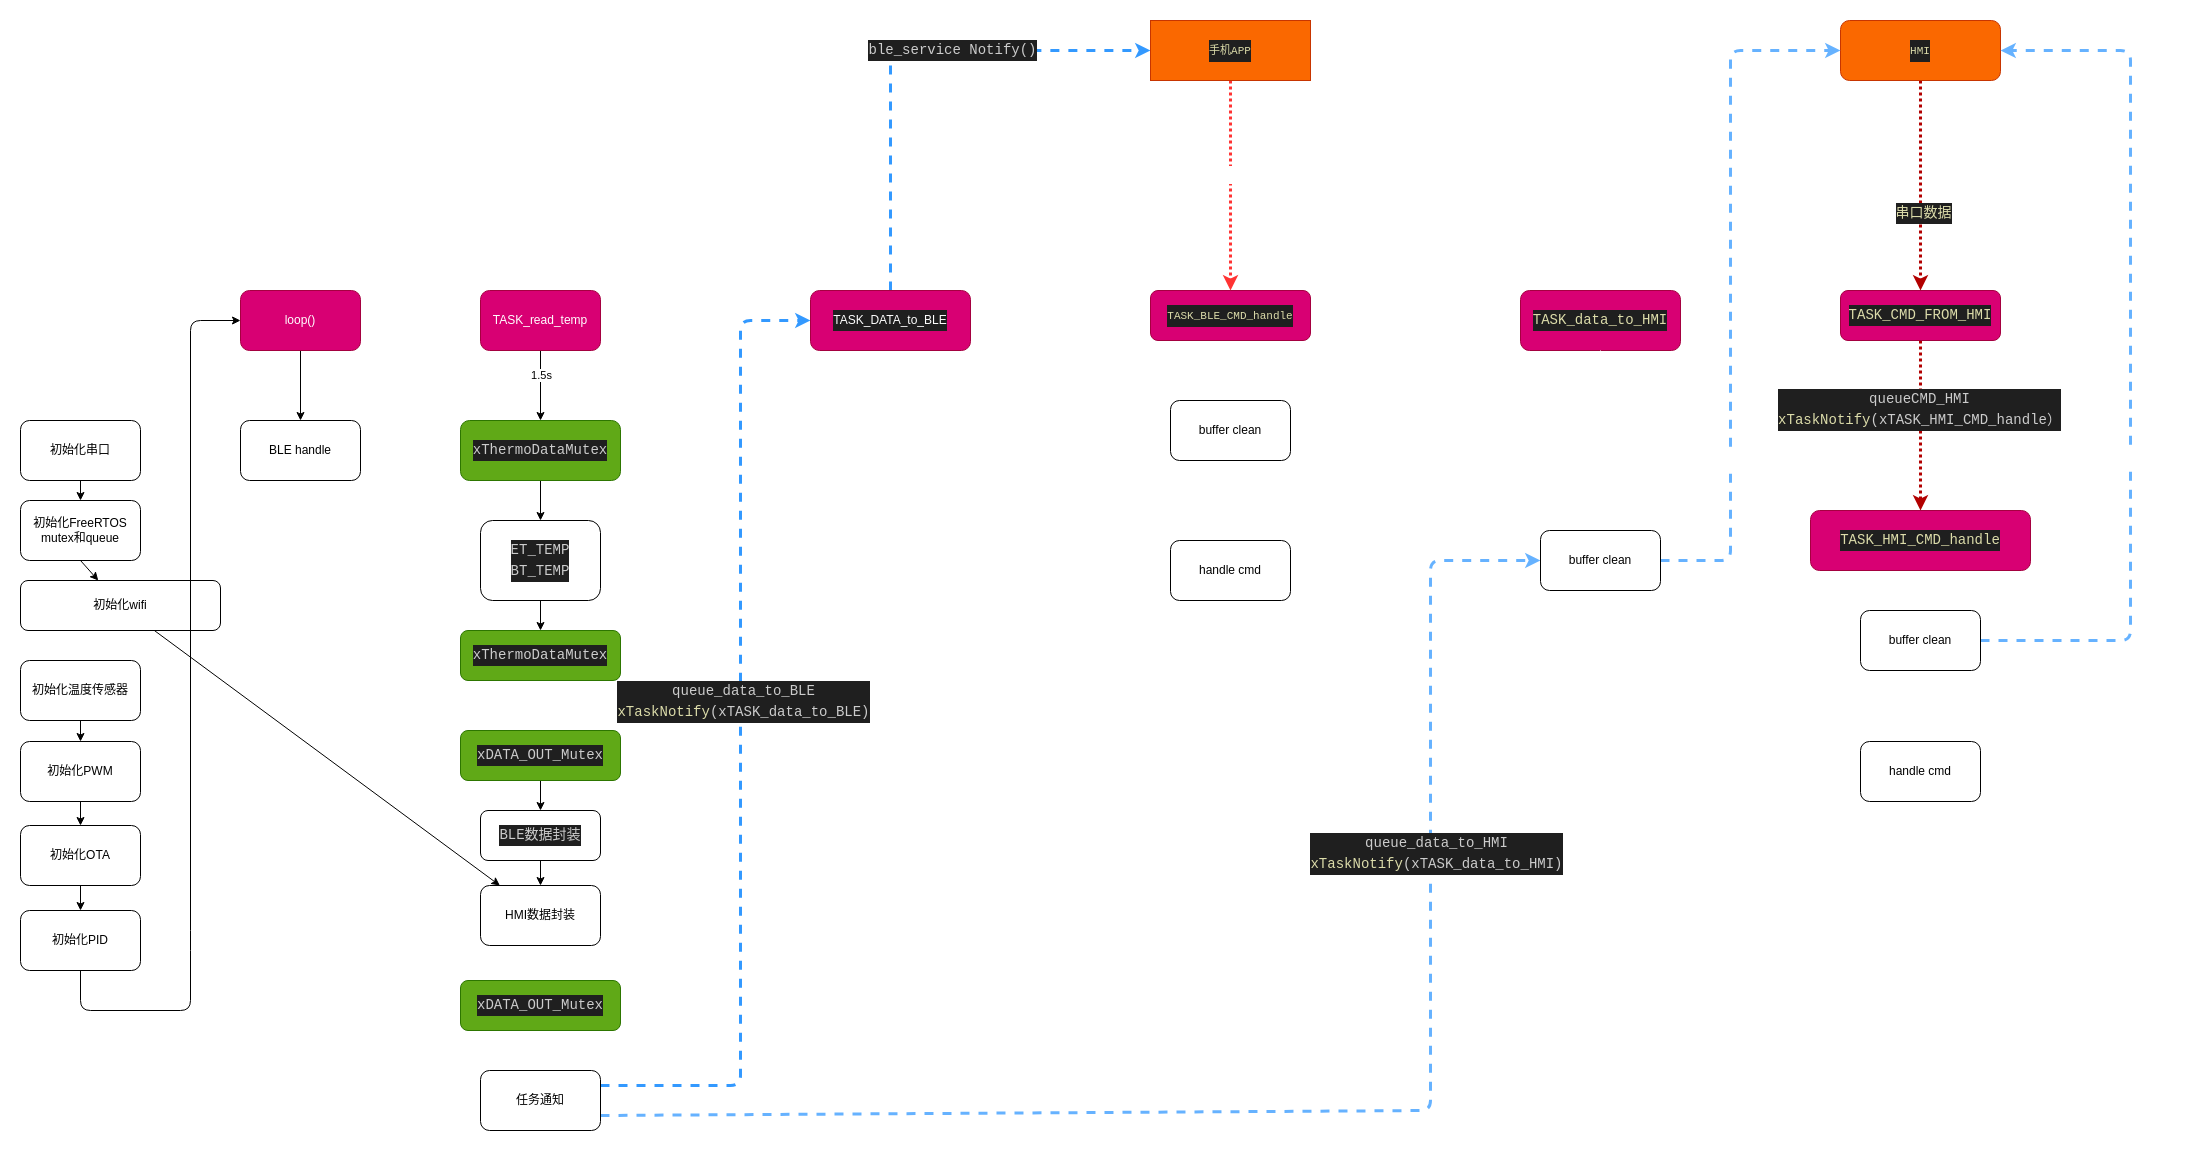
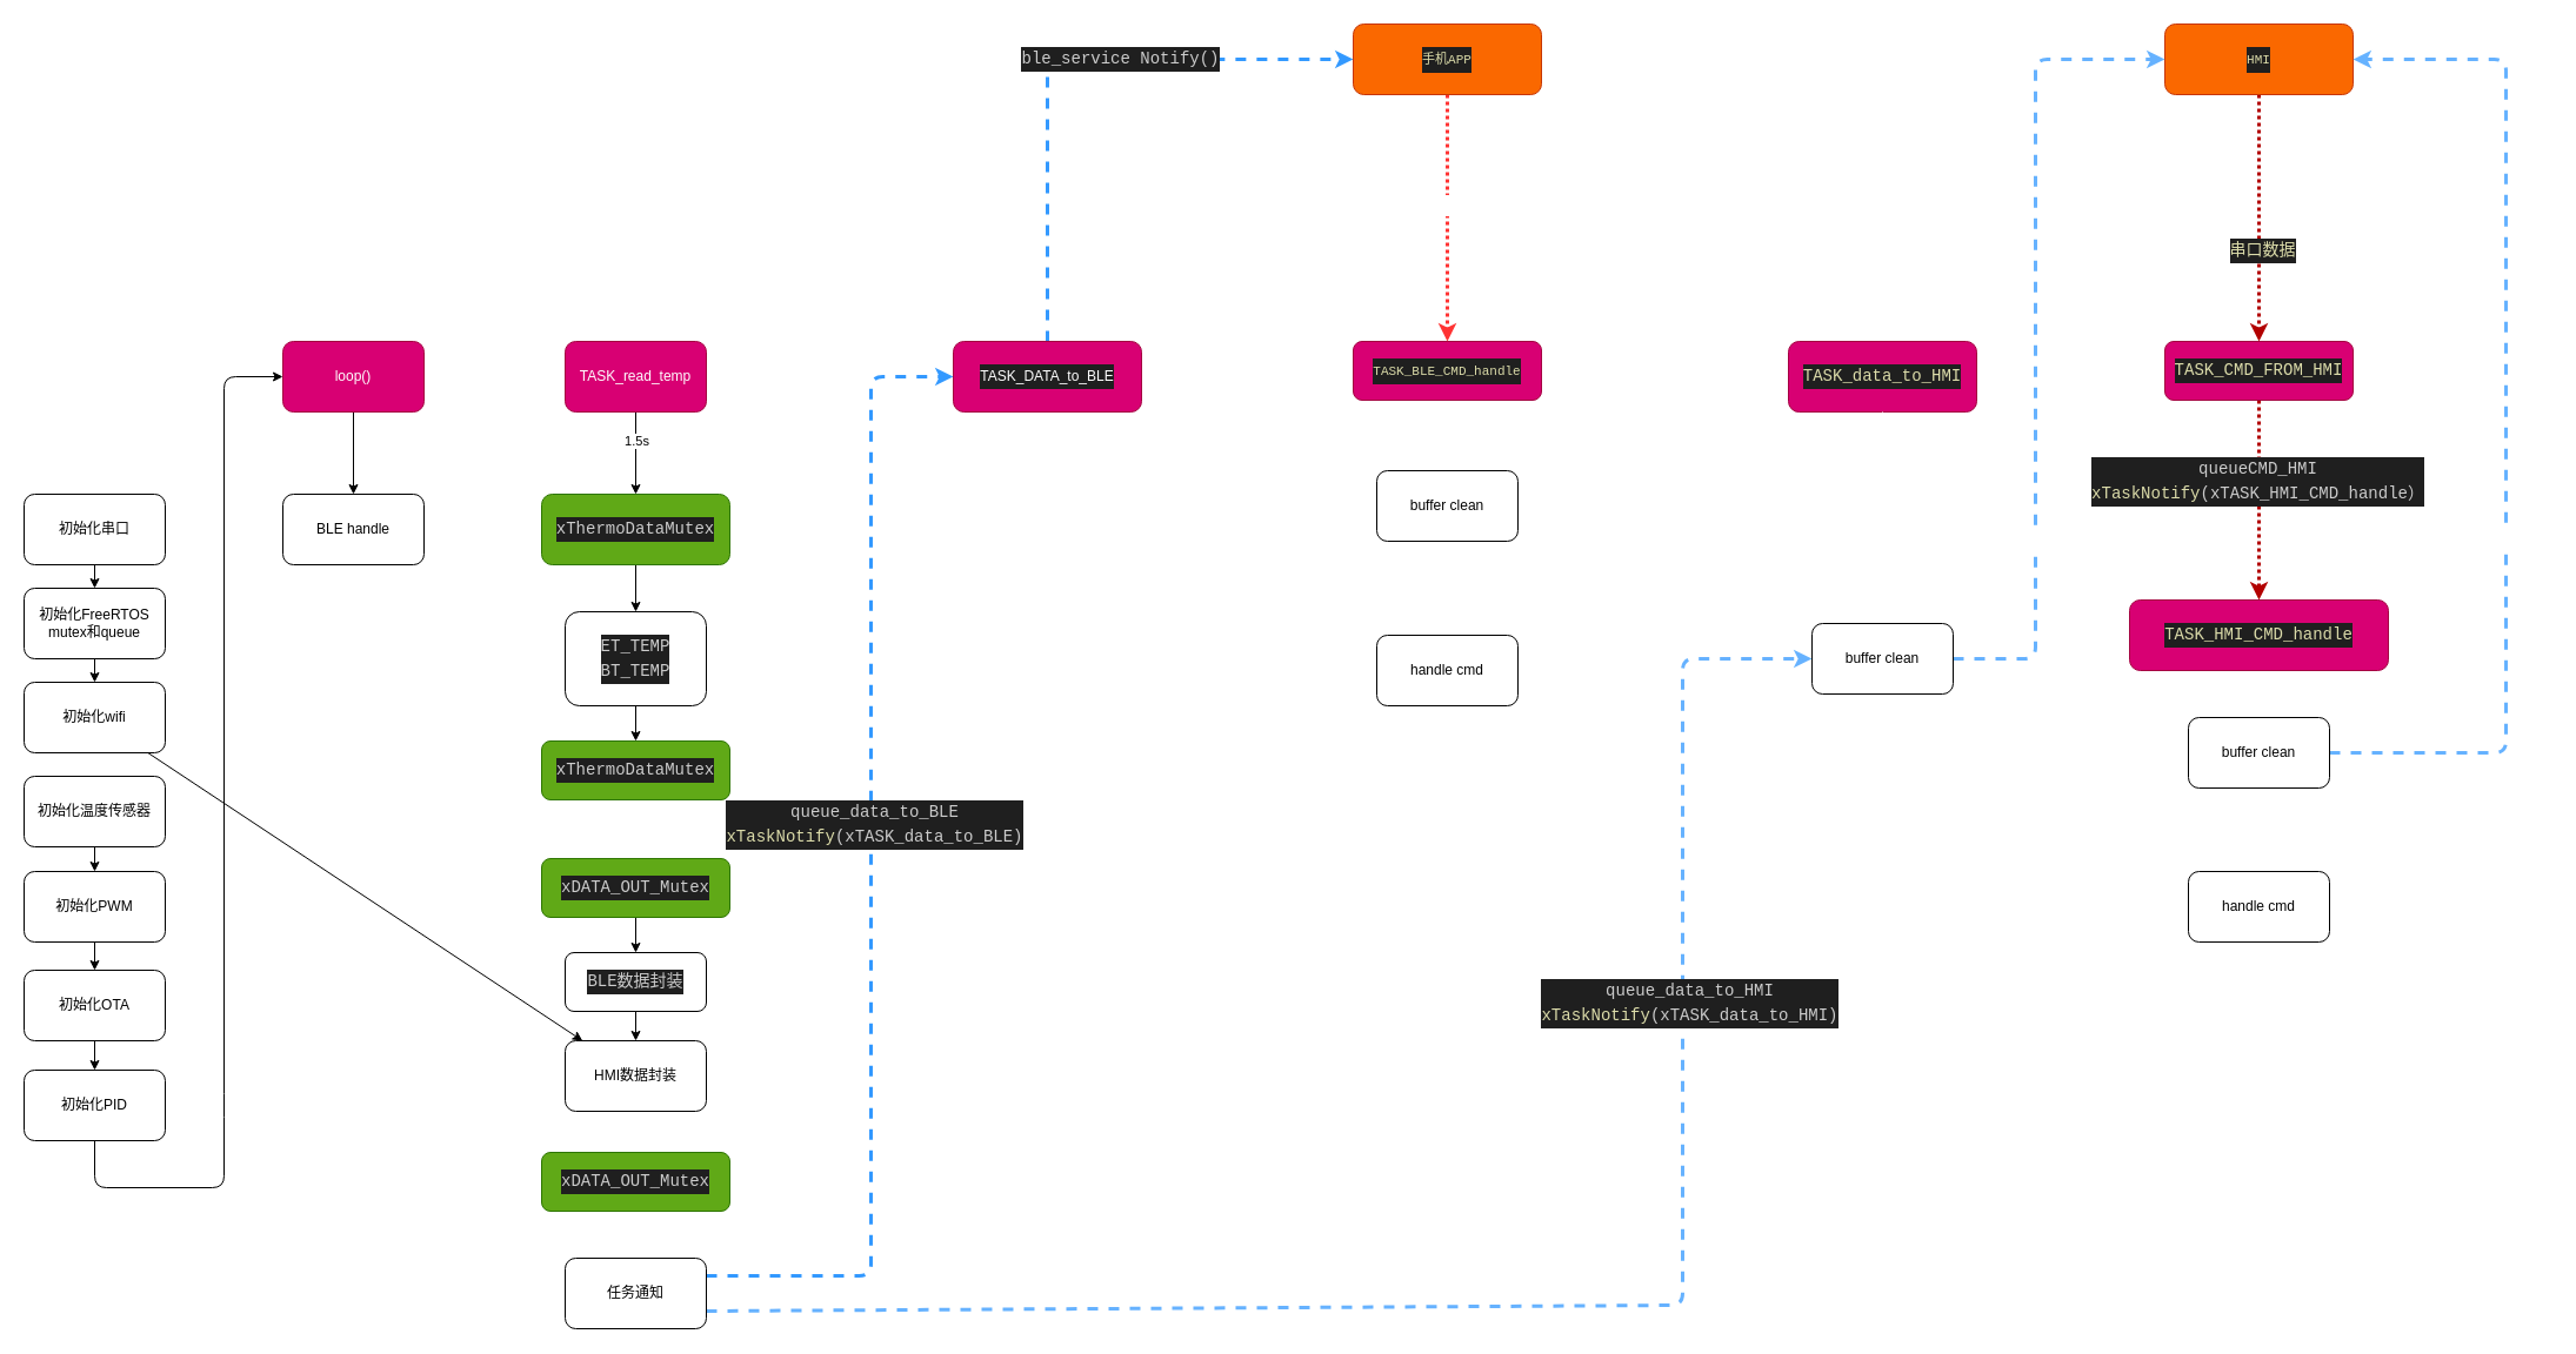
- <mxCell id="45" value="&lt;div style=&quot;background-color: rgb(31, 31, 31); line-height: 21px;&quot;&gt;&lt;span style=&quot;color: rgb(220, 220, 170); font-family: consolas, Menlo, Monaco, &amp;quot;Courier New&amp;quot;, monospace; text-align: left; font-size: 11px;&quot;&gt;手机APP&lt;/span&gt;&lt;br&gt;&lt;/div&gt;" style="whiteSpace=wrap;html=1;fillColor=#fa6800;fontColor=#000000;strokeColor=#C73500;rounded=0;" vertex="1" parent="1"><mxGeometry x="1150" y="20" width="160" height="60" as="geometry" /></mxCell>
+ <mxCell id="45" value="&lt;div style=&quot;background-color: rgb(31, 31, 31); line-height: 21px;&quot;&gt;&lt;span style=&quot;color: rgb(220, 220, 170); font-family: consolas, Menlo, Monaco, &amp;quot;Courier New&amp;quot;, monospace; text-align: left; font-size: 11px;&quot;&gt;手机APP&lt;/span&gt;&lt;br&gt;&lt;/div&gt;" style="rounded=1;whiteSpace=wrap;html=1;fillColor=#fa6800;fontColor=#000000;strokeColor=#C73500;" vertex="1" parent="1"><mxGeometry x="1150" y="20" width="160" height="60" as="geometry" /></mxCell>
- <mxCell id="18" value="初始化wifi" style="whiteSpace=wrap;html=1;rounded=1;" parent="1" vertex="1"><mxGeometry x="20" y="580" width="200" height="50" as="geometry" /></mxCell>
+ <mxCell id="18" value="初始化wifi" style="whiteSpace=wrap;html=1;rounded=1;" parent="1" vertex="1"><mxGeometry x="20" y="580" width="120" height="60" as="geometry" /></mxCell>
